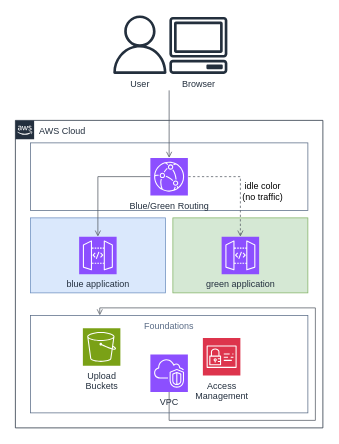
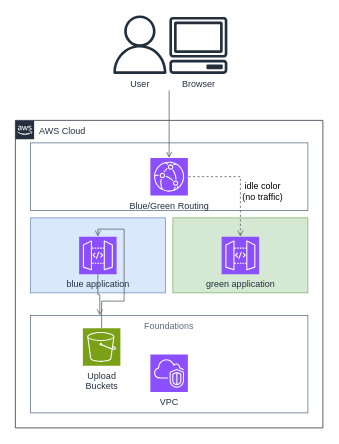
- <mxCell id="11" value="" style="edgeStyle=orthogonalEdgeStyle;html=1;endArrow=none;elbow=vertical;startArrow=open;startFill=0;strokeColor=#545B64;rounded=0;exitX=0.5;exitY=0;exitDx=0;exitDy=0;exitPerimeter=0;entryX=0;entryY=0.5;entryDx=0;entryDy=0;entryPerimeter=0;" edge="1" parent="4" source="8" target="10"><mxGeometry width="100" relative="1" as="geometry"><mxPoint x="215" y="60" as="sourcePoint" /><mxPoint x="215" y="-30" as="targetPoint" /></mxGeometry></mxCell>
+ <mxCell id="11" value="" style="edgeStyle=orthogonalEdgeStyle;html=1;endArrow=none;elbow=vertical;startArrow=open;startFill=0;strokeColor=#545B64;rounded=0;exitX=0.5;exitY=0;exitDx=0;exitDy=0;exitPerimeter=0;" edge="1" parent="4" source="8" target="16"><mxGeometry width="100" relative="1" as="geometry"><mxPoint x="215" y="60" as="sourcePoint" /><mxPoint x="215" y="-30" as="targetPoint" /></mxGeometry></mxCell>
- <mxCell id="14" value="" style="edgeStyle=orthogonalEdgeStyle;html=1;endArrow=none;elbow=vertical;startArrow=open;startFill=0;strokeColor=#545B64;rounded=0;exitX=0.25;exitY=0;exitDx=0;exitDy=0;" edge="1" parent="4" source="15" target="17"><mxGeometry width="100" relative="1" as="geometry"><mxPoint x="215" y="60" as="sourcePoint" /><mxPoint x="215" y="-30" as="targetPoint" /></mxGeometry></mxCell>
+ <mxCell id="14" value="" style="edgeStyle=orthogonalEdgeStyle;html=1;endArrow=none;elbow=vertical;startArrow=open;startFill=0;strokeColor=#545B64;rounded=0;exitX=0.25;exitY=0;exitDx=0;exitDy=0;entryX=0.5;entryY=1;entryDx=0;entryDy=0;entryPerimeter=0;" edge="1" parent="4" source="15" target="8"><mxGeometry width="100" relative="1" as="geometry"><mxPoint x="215" y="60" as="sourcePoint" /><mxPoint x="215" y="-30" as="targetPoint" /></mxGeometry></mxCell>
- <mxCell id="18" value="Access&lt;br&gt;Management" style="sketch=0;points=[[0,0,0],[0.25,0,0],[0.5,0,0],[0.75,0,0],[1,0,0],[0,1,0],[0.25,1,0],[0.5,1,0],[0.75,1,0],[1,1,0],[0,0.25,0],[0,0.5,0],[0,0.75,0],[1,0.25,0],[1,0.5,0],[1,0.75,0]];outlineConnect=0;fontColor=#232F3E;fillColor=#DD344C;strokeColor=#ffffff;dashed=0;verticalLabelPosition=bottom;verticalAlign=top;align=center;html=1;fontSize=12;fontStyle=0;aspect=fixed;shape=mxgraph.aws4.resourceIcon;resIcon=mxgraph.aws4.identity_and_access_management;" vertex="1" parent="4"><mxGeometry x="250" y="290" width="50" height="50" as="geometry" /></mxCell>
